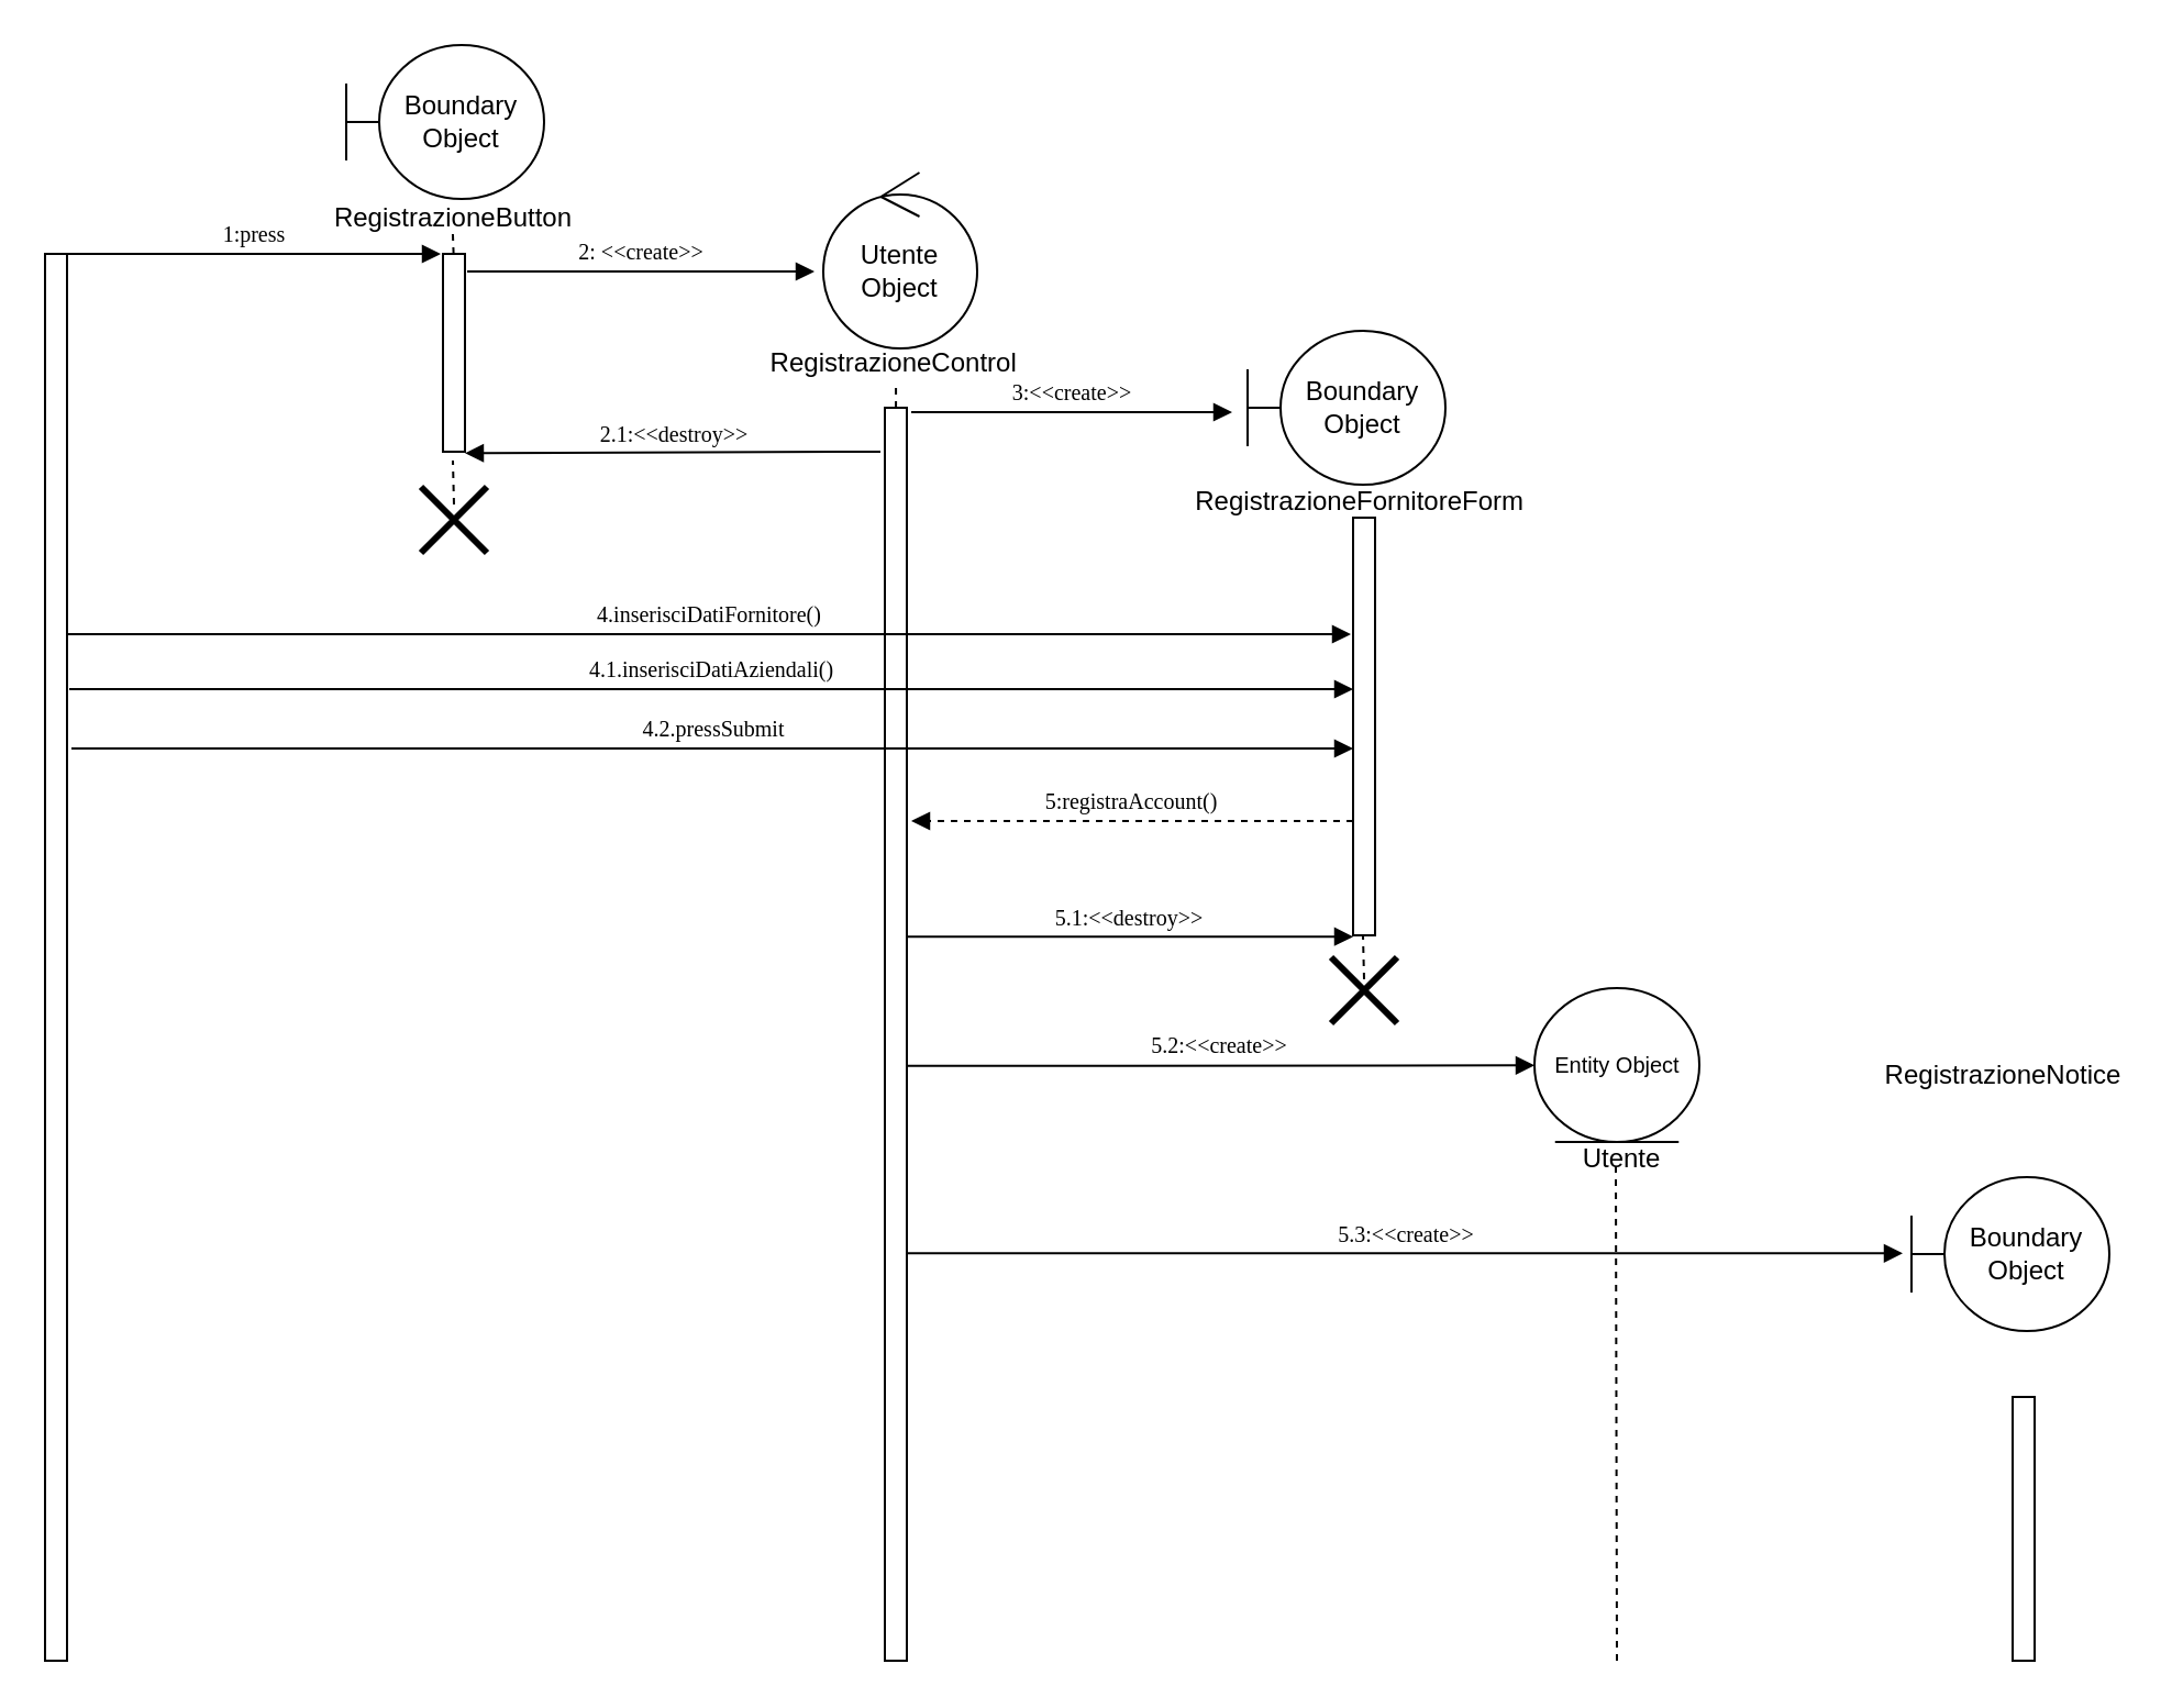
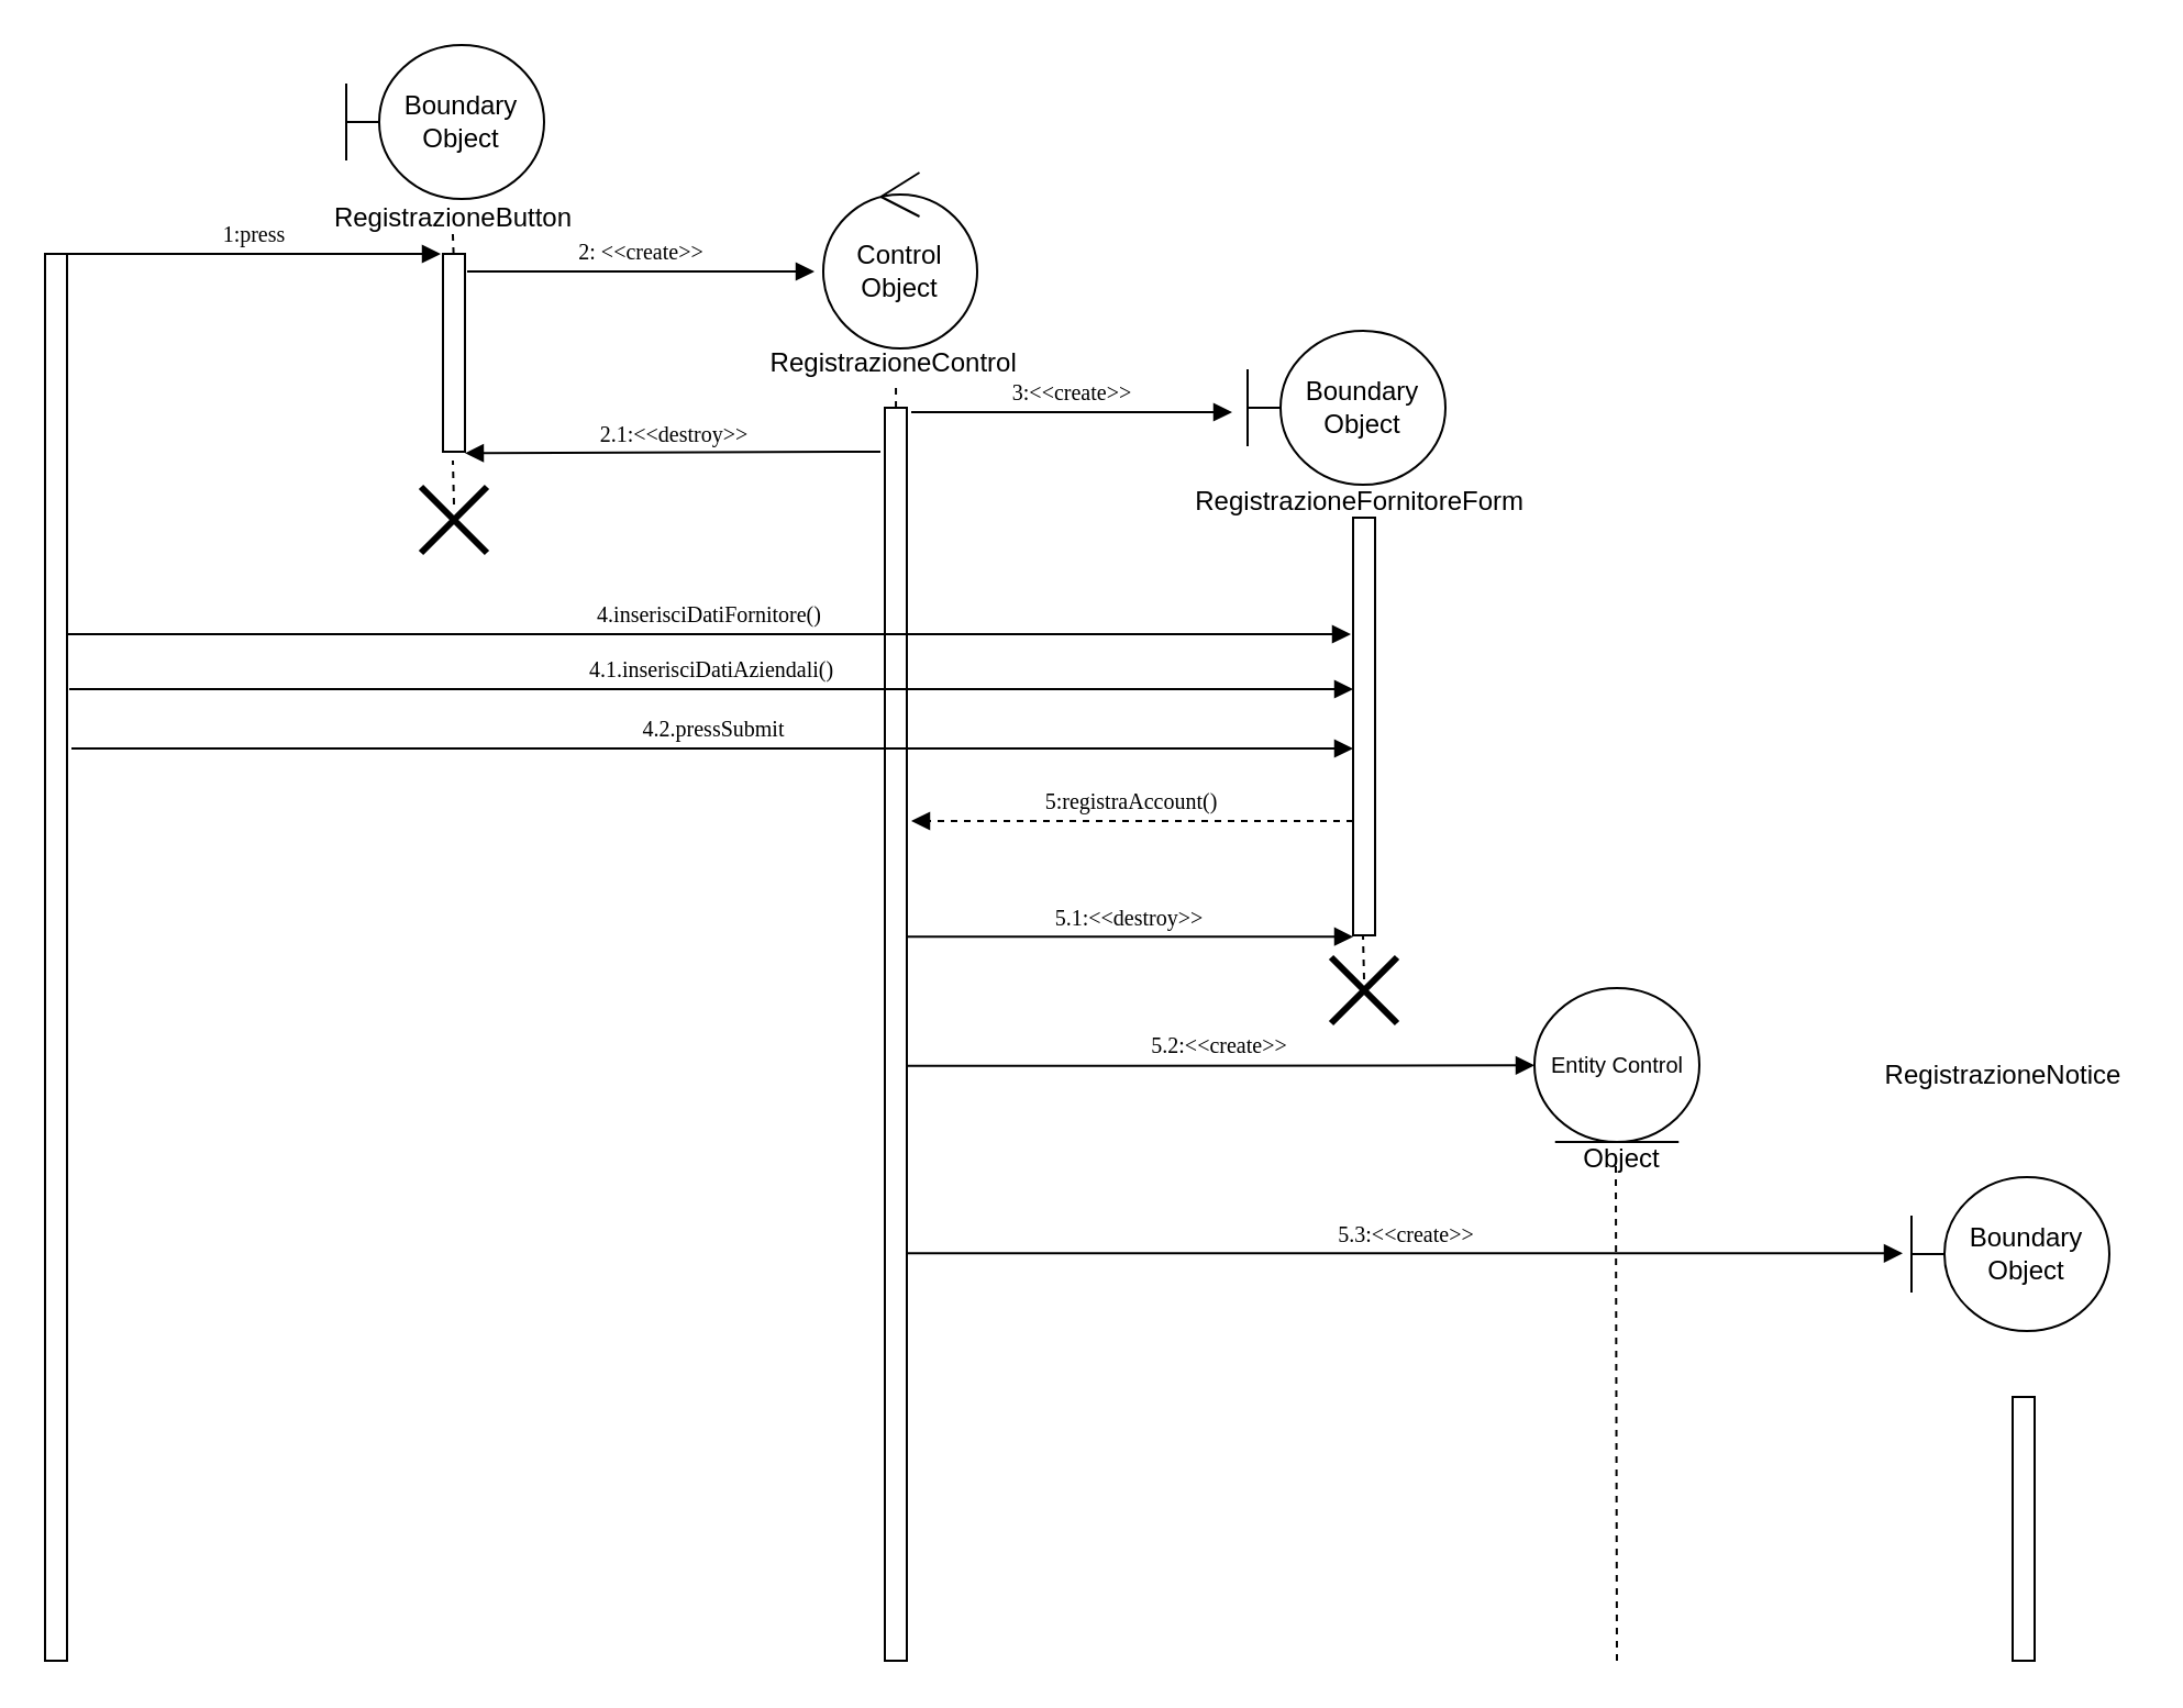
- <mxCell id="10" value="Utente Object" style="ellipse;shape=umlControl;whiteSpace=wrap;html=1;" parent="1" vertex="1"><mxGeometry x="374" y="78" width="70" height="80" as="geometry" /></mxCell>
+ <mxCell id="10" value="Control Object" style="ellipse;shape=umlControl;whiteSpace=wrap;html=1;" parent="1" vertex="1"><mxGeometry x="374" y="78" width="70" height="80" as="geometry" /></mxCell>
- <mxCell id="20" value="Entity Object" style="ellipse;shape=umlEntity;whiteSpace=wrap;html=1;fontSize=10;" parent="1" vertex="1"><mxGeometry x="697.5" y="449" width="75" height="70" as="geometry" /></mxCell>
+ <mxCell id="20" value="Entity Control" style="ellipse;shape=umlEntity;whiteSpace=wrap;html=1;fontSize=10;" parent="1" vertex="1"><mxGeometry x="697.5" y="449" width="75" height="70" as="geometry" /></mxCell>
- <mxCell id="21" value="Utente" style="text;align=center;fontStyle=0;verticalAlign=middle;spacingLeft=3;spacingRight=3;strokeColor=none;rotatable=0;points=[[0,0.5],[1,0.5]];portConstraint=eastwest;fontSize=12;" parent="1" vertex="1"><mxGeometry x="697.5" y="513" width="80" height="26" as="geometry" /></mxCell>
+ <mxCell id="21" value="Object" style="text;align=center;fontStyle=0;verticalAlign=middle;spacingLeft=3;spacingRight=3;strokeColor=none;rotatable=0;points=[[0,0.5],[1,0.5]];portConstraint=eastwest;fontSize=12;" parent="1" vertex="1"><mxGeometry x="697.5" y="513" width="80" height="26" as="geometry" /></mxCell>
